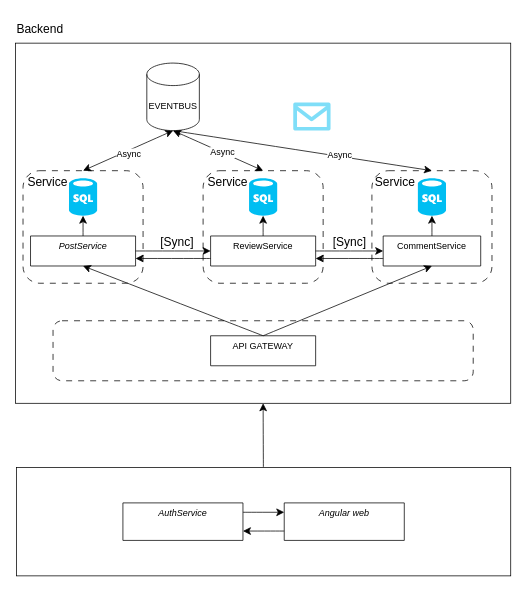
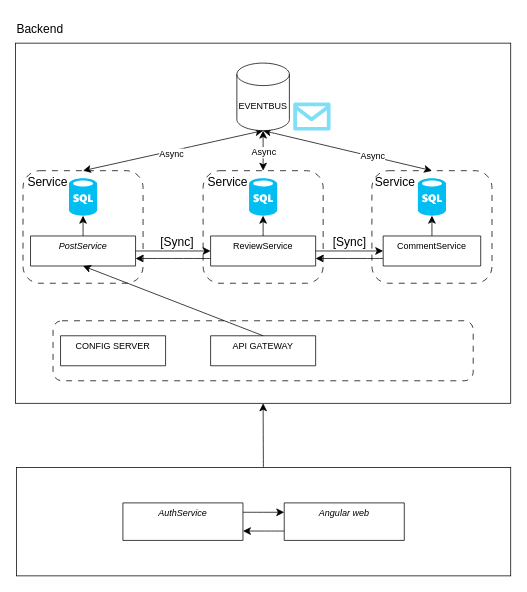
- <mxCell id="27" value="EVENTBUS" style="shape=cylinder3;whiteSpace=wrap;html=1;boundedLbl=1;backgroundOutline=1;size=15;" vertex="1" parent="1"><mxGeometry x="195" y="83.56" width="70" height="90" as="geometry" /></mxCell>
+ <mxCell id="27" value="EVENTBUS" style="shape=cylinder3;whiteSpace=wrap;html=1;boundedLbl=1;backgroundOutline=1;size=15;" vertex="1" parent="1"><mxGeometry x="315" y="83.56" width="70" height="90" as="geometry" /></mxCell>
- <mxCell id="18" style="edgeStyle=none;curved=1;rounded=0;orthogonalLoop=1;jettySize=auto;html=1;exitX=0.5;exitY=0;exitDx=0;exitDy=0;entryX=0.5;entryY=1;entryDx=0;entryDy=0;fontSize=12;startSize=8;endSize=8;" edge="1" parent="1" source="19" target="11"><mxGeometry relative="1" as="geometry" /></mxCell>
+ <mxCell id="20" value="CONFIG SERVER" style="swimlane;fontStyle=0;align=center;verticalAlign=top;childLayout=stackLayout;horizontal=1;startSize=0;horizontalStack=0;resizeParent=1;resizeLast=0;collapsible=1;marginBottom=0;rounded=0;shadow=0;strokeWidth=1;" vertex="1" parent="1"><mxGeometry x="80" y="447" width="140" height="40" as="geometry"><mxRectangle x="130" y="380" width="160" height="26" as="alternateBounds" /></mxGeometry></mxCell>
